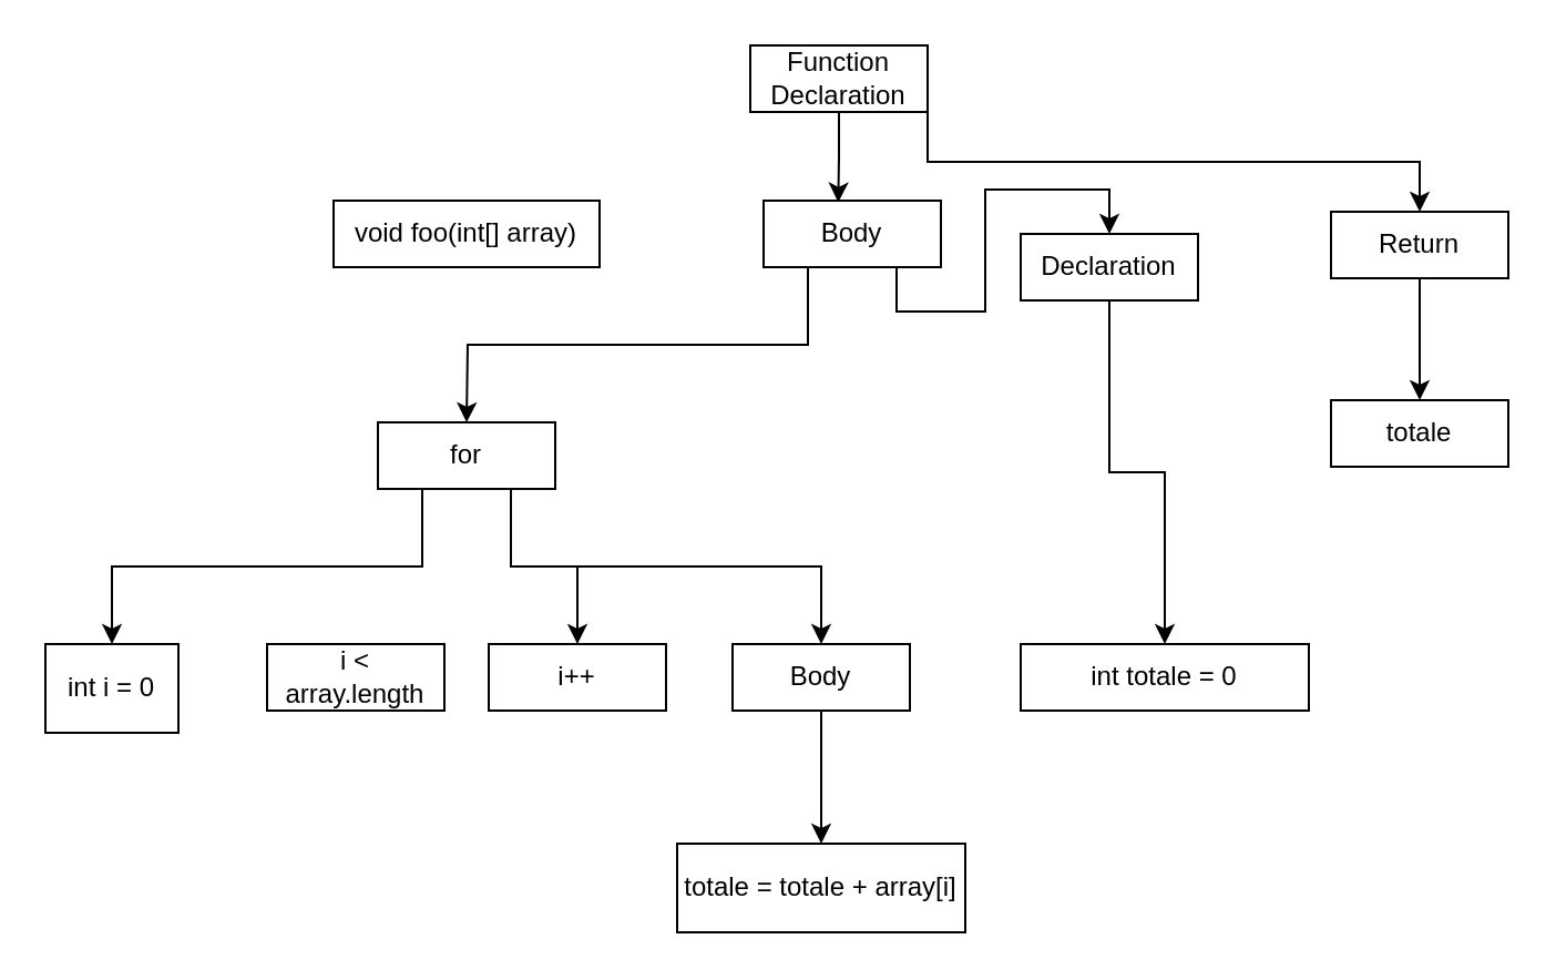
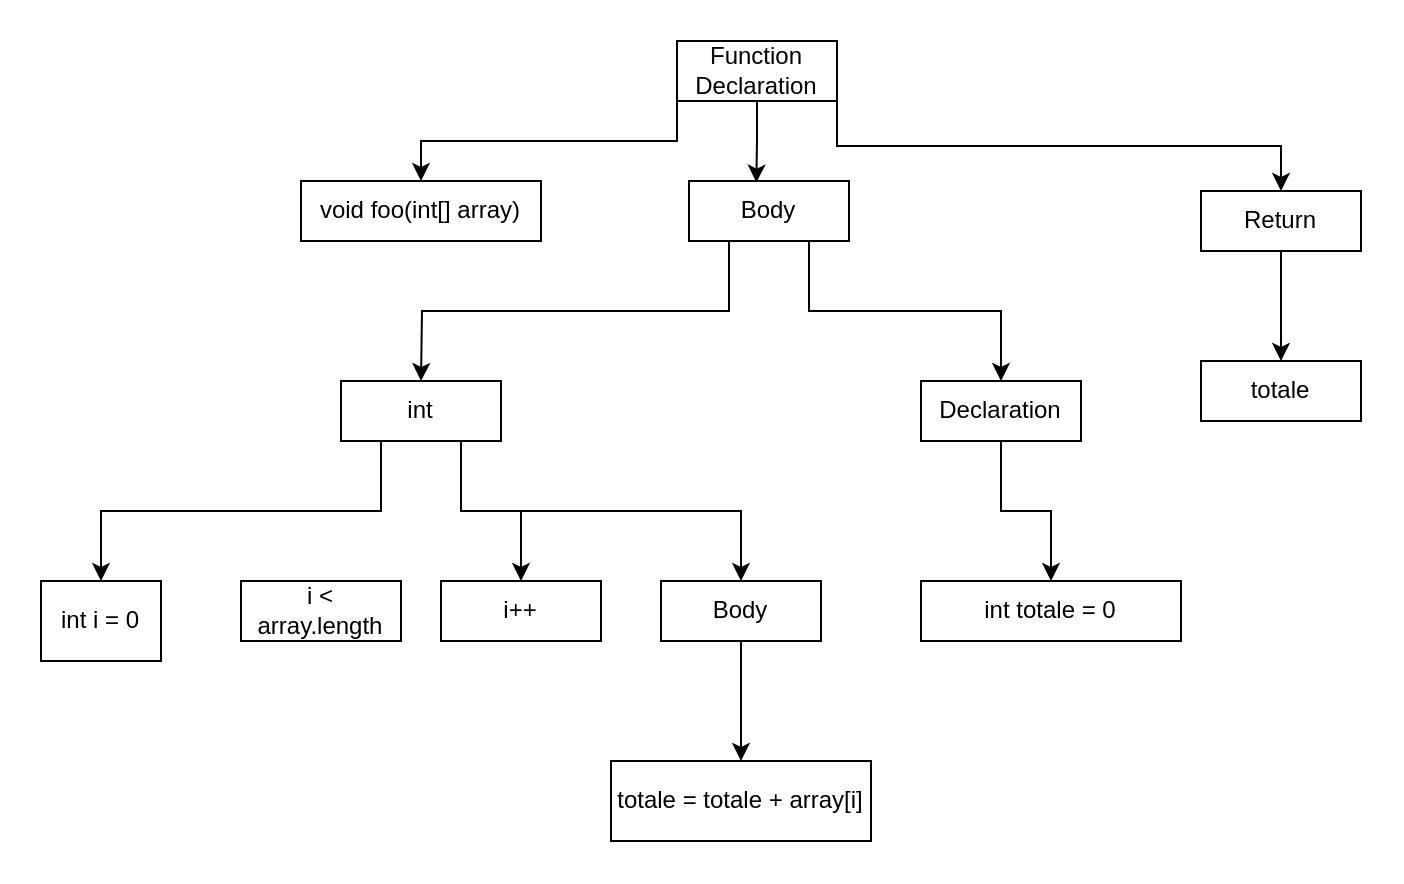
+ <mxCell id="2" style="edgeStyle=orthogonalEdgeStyle;rounded=0;orthogonalLoop=1;jettySize=auto;html=1;exitX=0;exitY=1;exitDx=0;exitDy=0;entryX=0.5;entryY=0;entryDx=0;entryDy=0;" edge="1" parent="1" source="5" target="6"><mxGeometry relative="1" as="geometry" /></mxCell>
- <mxCell id="12" value="Declaration" style="rounded=0;whiteSpace=wrap;html=1;" vertex="1" parent="1"><mxGeometry x="460" y="105" width="80" height="30" as="geometry" /></mxCell>
+ <mxCell id="12" value="Declaration" style="rounded=0;whiteSpace=wrap;html=1;" vertex="1" parent="1"><mxGeometry x="460" y="190" width="80" height="30" as="geometry" /></mxCell>
- <mxCell id="16" value="for" style="rounded=0;whiteSpace=wrap;html=1;" vertex="1" parent="1"><mxGeometry x="170" y="190" width="80" height="30" as="geometry" /></mxCell>
+ <mxCell id="16" value="int" style="rounded=0;whiteSpace=wrap;html=1;" vertex="1" parent="1"><mxGeometry x="170" y="190" width="80" height="30" as="geometry" /></mxCell>
